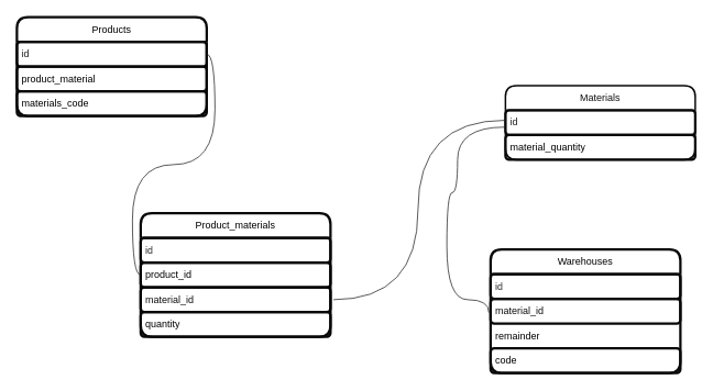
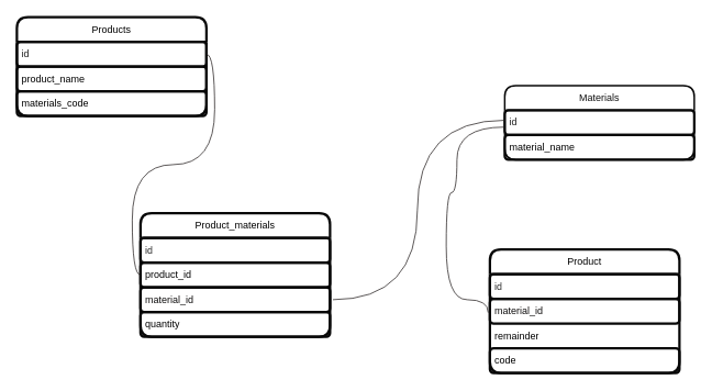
- <mxCell id="4" value="&lt;font color=&quot;#000000&quot;&gt;product_material&lt;/font&gt;" style="text;align=left;verticalAlign=middle;spacingLeft=4;spacingRight=4;overflow=hidden;points=[[0,0.5],[1,0.5]];portConstraint=eastwest;rotatable=0;whiteSpace=wrap;html=1;rounded=1;strokeWidth=3;strokeColor=#080808;" parent="2" vertex="1"><mxGeometry y="60" width="230" height="30" as="geometry" /></mxCell>
+ <mxCell id="4" value="&lt;font color=&quot;#000000&quot;&gt;product_name&lt;/font&gt;" style="text;align=left;verticalAlign=middle;spacingLeft=4;spacingRight=4;overflow=hidden;points=[[0,0.5],[1,0.5]];portConstraint=eastwest;rotatable=0;whiteSpace=wrap;html=1;rounded=1;strokeWidth=3;strokeColor=#080808;" parent="2" vertex="1"><mxGeometry y="60" width="230" height="30" as="geometry" /></mxCell>
- <mxCell id="8" value="&lt;font color=&quot;#000000&quot;&gt;material_quantity&lt;/font&gt;" style="text;align=left;verticalAlign=middle;spacingLeft=4;spacingRight=4;overflow=hidden;points=[[0,0.5],[1,0.5]];portConstraint=eastwest;rotatable=0;whiteSpace=wrap;html=1;rounded=1;strokeWidth=3;strokeColor=#080808;" parent="6" vertex="1"><mxGeometry y="60" width="230" height="30" as="geometry" /></mxCell>
+ <mxCell id="8" value="&lt;font color=&quot;#000000&quot;&gt;material_name&lt;/font&gt;" style="text;align=left;verticalAlign=middle;spacingLeft=4;spacingRight=4;overflow=hidden;points=[[0,0.5],[1,0.5]];portConstraint=eastwest;rotatable=0;whiteSpace=wrap;html=1;rounded=1;strokeWidth=3;strokeColor=#080808;" parent="6" vertex="1"><mxGeometry y="60" width="230" height="30" as="geometry" /></mxCell>
- <mxCell id="14" value="&lt;font color=&quot;#000000&quot;&gt;Warehouses&lt;/font&gt;" style="swimlane;fontStyle=0;childLayout=stackLayout;horizontal=1;startSize=30;horizontalStack=0;resizeParent=1;resizeParentMax=0;resizeLast=0;collapsible=1;marginBottom=0;whiteSpace=wrap;html=1;rounded=1;strokeColor=#080808;strokeWidth=3;fillColor=none;perimeterSpacing=2;" parent="1" vertex="1"><mxGeometry x="594" y="302" width="230" height="150" as="geometry" /></mxCell>
+ <mxCell id="14" value="&lt;font color=&quot;#000000&quot;&gt;Product&lt;/font&gt;" style="swimlane;fontStyle=0;childLayout=stackLayout;horizontal=1;startSize=30;horizontalStack=0;resizeParent=1;resizeParentMax=0;resizeLast=0;collapsible=1;marginBottom=0;whiteSpace=wrap;html=1;rounded=1;strokeColor=#080808;strokeWidth=3;fillColor=none;perimeterSpacing=2;" parent="1" vertex="1"><mxGeometry x="594" y="302" width="230" height="150" as="geometry" /></mxCell>
